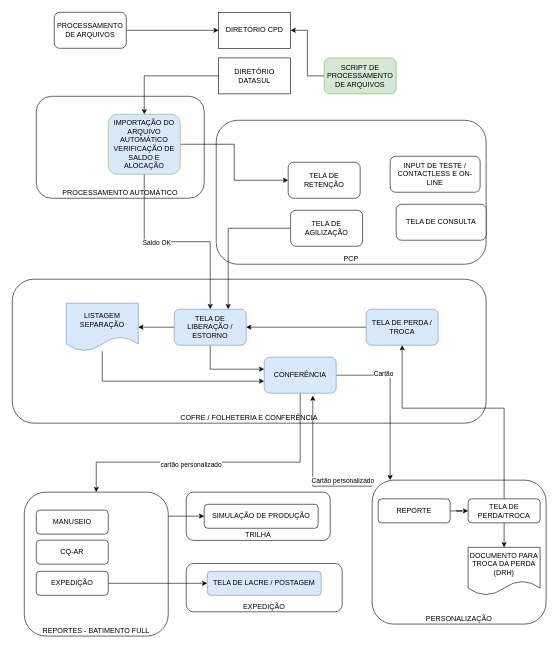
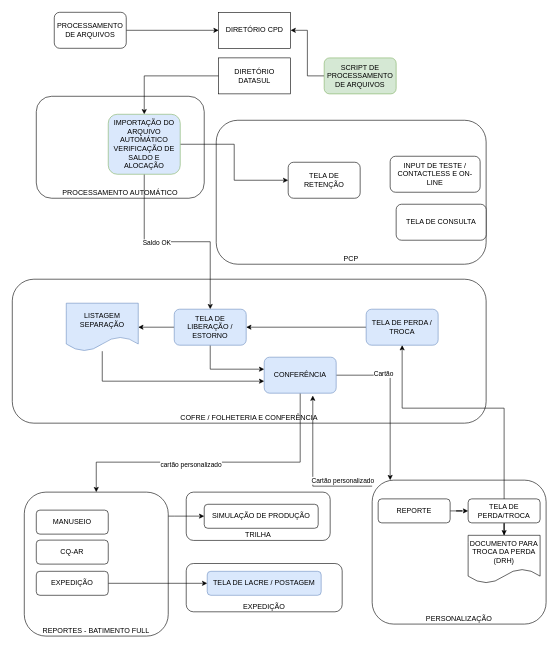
- <mxCell id="19" style="edgeStyle=orthogonalEdgeStyle;rounded=0;orthogonalLoop=1;jettySize=auto;html=1;entryX=0.75;entryY=0;entryDx=0;entryDy=0;" parent="1" source="20" target="27" edge="1"><mxGeometry relative="1" as="geometry" /></mxCell>
- <mxCell id="20" value="TELA DE AGILIZAÇÃO" style="rounded=1;whiteSpace=wrap;html=1;" parent="1" vertex="1"><mxGeometry x="484" y="350" width="120" height="60" as="geometry" /></mxCell>
- <mxCell id="51" value="DOCUMENTO PARA TROCA DA PERDA (DRH)" style="shape=document;whiteSpace=wrap;html=1;boundedLbl=1;" parent="1" vertex="1"><mxGeometry x="780" y="912" width="120" height="80" as="geometry" /></mxCell>
+ <mxCell id="51" value="DOCUMENTO PARA TROCA DA PERDA (DRH)" style="shape=document;whiteSpace=wrap;html=1;boundedLbl=1;" parent="1" vertex="1"><mxGeometry x="780" y="892" width="120" height="80" as="geometry" /></mxCell>
